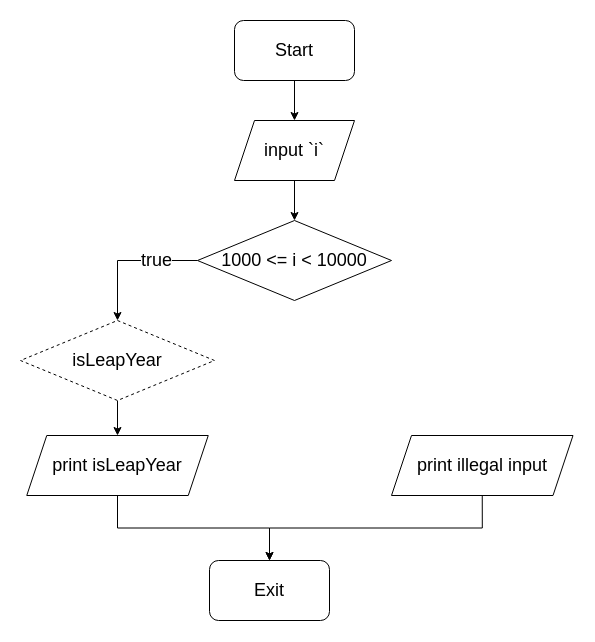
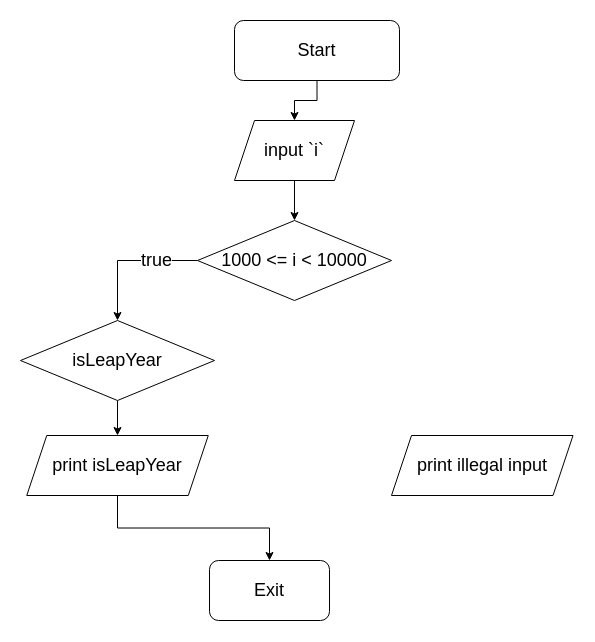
- <mxCell id="3" value="Start" style="rounded=1;whiteSpace=wrap;html=1;fontSize=18;" vertex="1" parent="1"><mxGeometry x="234" y="20" width="120" height="60" as="geometry" /></mxCell>
+ <mxCell id="3" value="Start" style="rounded=1;whiteSpace=wrap;html=1;fontSize=18;" vertex="1" parent="1"><mxGeometry x="234" y="20" width="165" height="60" as="geometry" /></mxCell>
- <mxCell id="10" value="isLeapYear" style="rhombus;whiteSpace=wrap;html=1;fontSize=18;dashed=1;" vertex="1" parent="1"><mxGeometry x="20" y="320" width="194" height="80" as="geometry" /></mxCell>
+ <mxCell id="10" value="isLeapYear" style="rhombus;whiteSpace=wrap;html=1;fontSize=18;" vertex="1" parent="1"><mxGeometry x="20" y="320" width="194" height="80" as="geometry" /></mxCell>
- <mxCell id="14" style="edgeStyle=orthogonalEdgeStyle;rounded=0;orthogonalLoop=1;jettySize=auto;html=1;exitX=0.5;exitY=1;exitDx=0;exitDy=0;entryX=0.5;entryY=0;entryDx=0;entryDy=0;fontSize=18;" edge="1" parent="1" source="15" target="13"><mxGeometry relative="1" as="geometry" /></mxCell>
